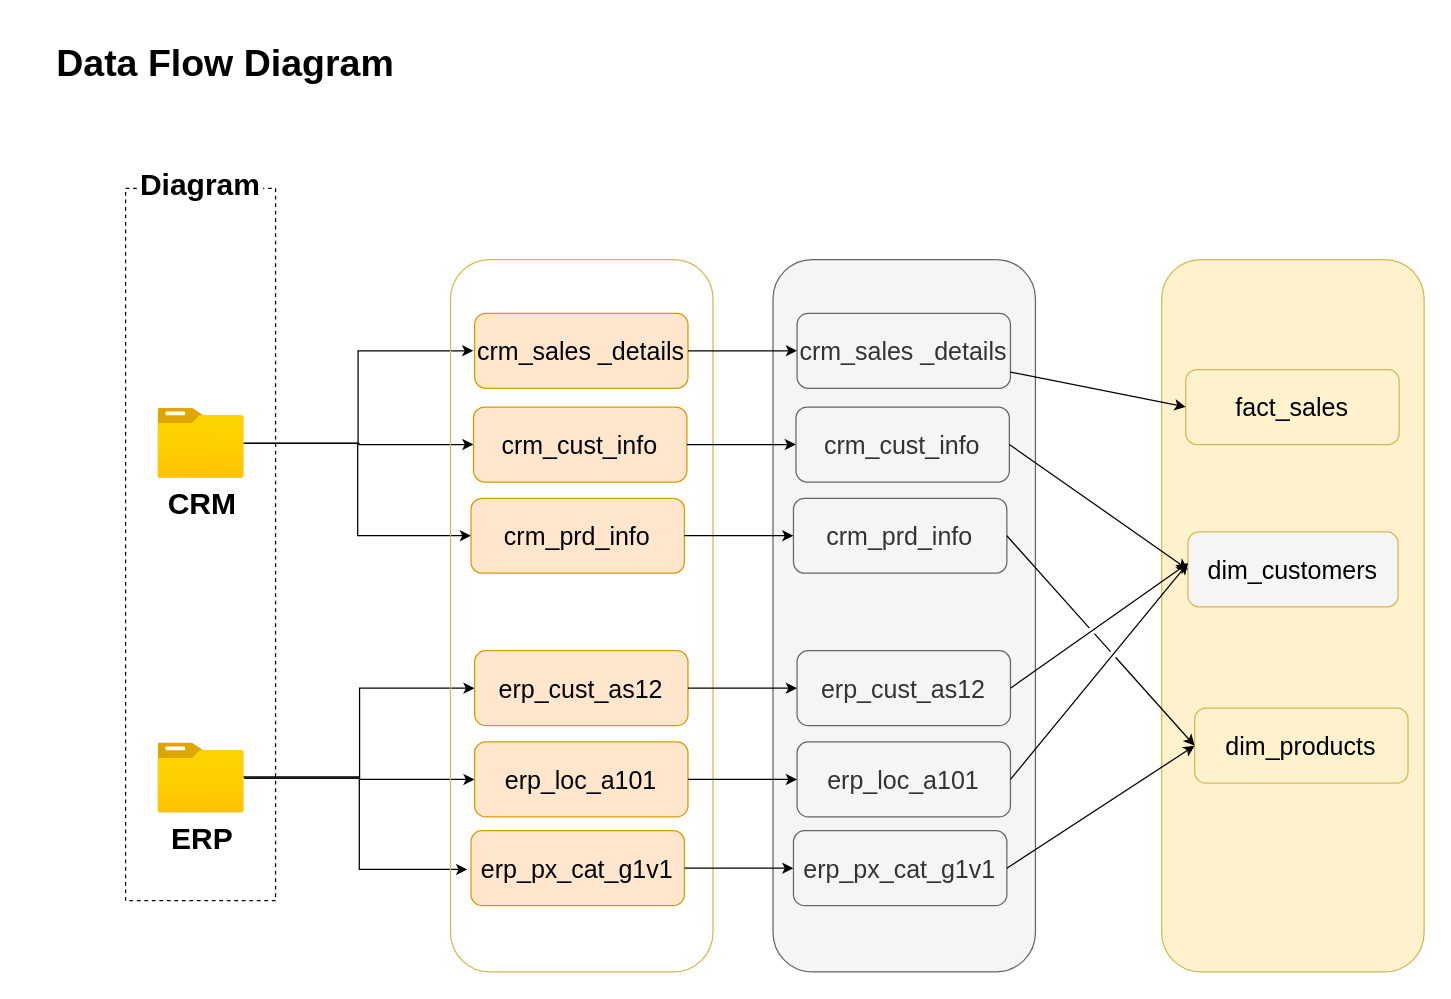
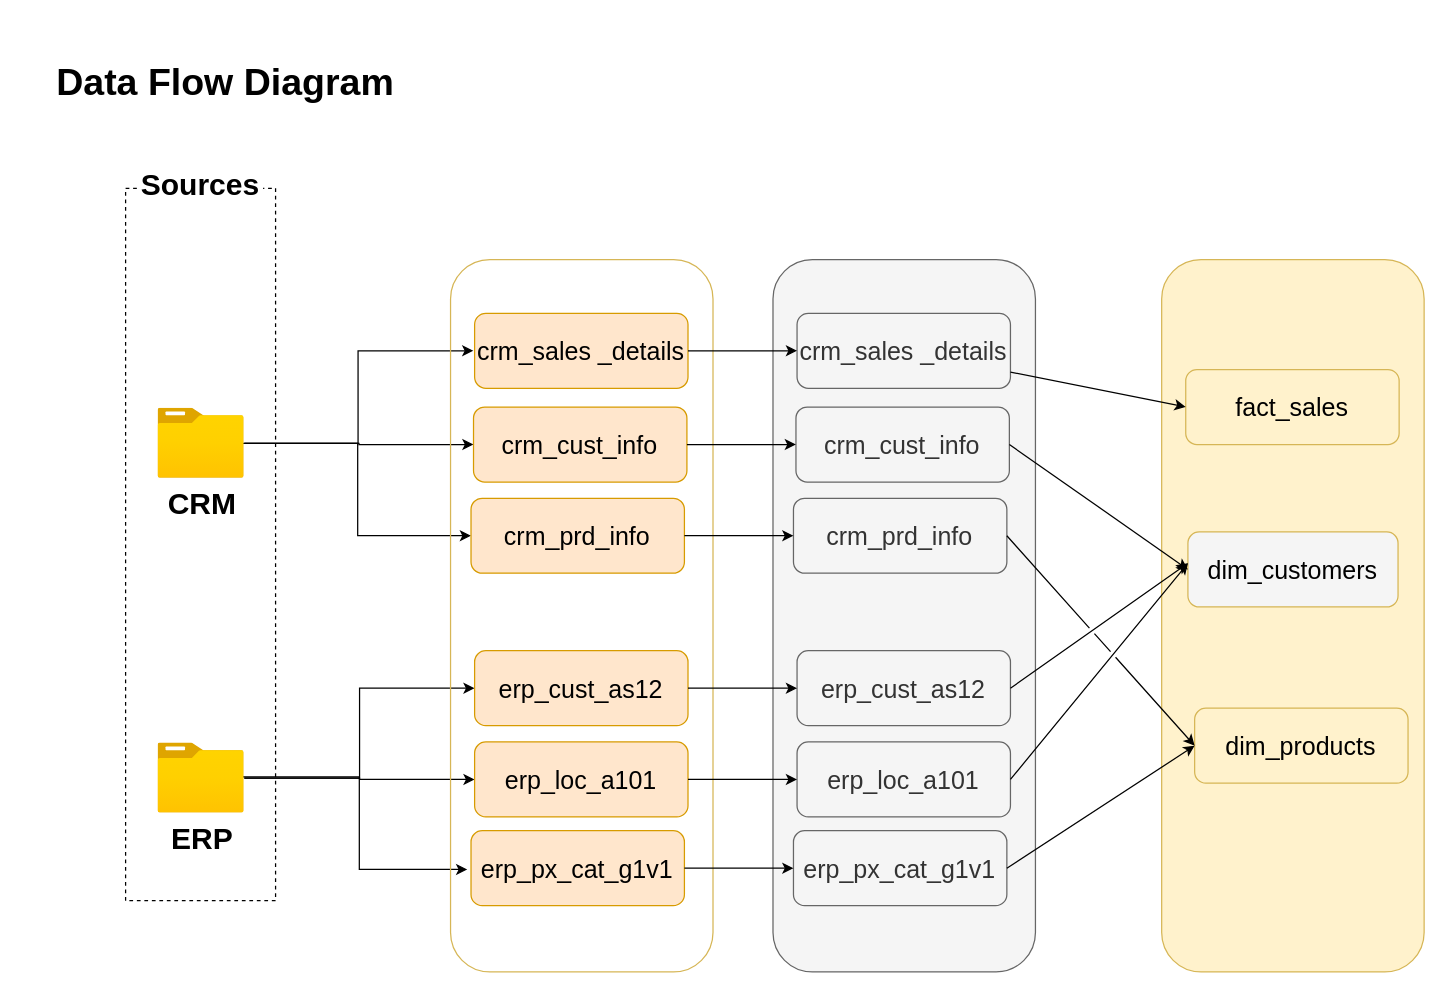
- <mxCell id="19" value="&lt;b&gt;&lt;font style=&quot;font-size: 30px;&quot;&gt;Data Flow Diagram&lt;/font&gt;&lt;/b&gt;" style="rounded=0;whiteSpace=wrap;html=1;fillColor=none;strokeColor=none;" parent="1" vertex="1"><mxGeometry x="20" y="20" width="320" height="60" as="geometry" /></mxCell>
+ <mxCell id="19" value="&lt;b&gt;&lt;font style=&quot;font-size: 30px;&quot;&gt;Data Flow Diagram&lt;/font&gt;&lt;/b&gt;" style="rounded=0;whiteSpace=wrap;html=1;fillColor=none;strokeColor=none;" parent="1" vertex="1"><mxGeometry x="20" y="35" width="320" height="60" as="geometry" /></mxCell>
- <mxCell id="11" value="&lt;font style=&quot;font-size: 24px;&quot;&gt;&lt;b style=&quot;&quot;&gt;Diagram&lt;/b&gt;&lt;/font&gt;" style="rounded=0;whiteSpace=wrap;html=1;fillColor=default;strokeColor=none;" parent="1" vertex="1"><mxGeometry x="110" y="118" width="100" height="60" as="geometry" /></mxCell>
+ <mxCell id="11" value="&lt;font style=&quot;font-size: 24px;&quot;&gt;&lt;b style=&quot;&quot;&gt;Sources&lt;/b&gt;&lt;/font&gt;" style="rounded=0;whiteSpace=wrap;html=1;fillColor=default;strokeColor=none;" parent="1" vertex="1"><mxGeometry x="110" y="118" width="100" height="60" as="geometry" /></mxCell>
